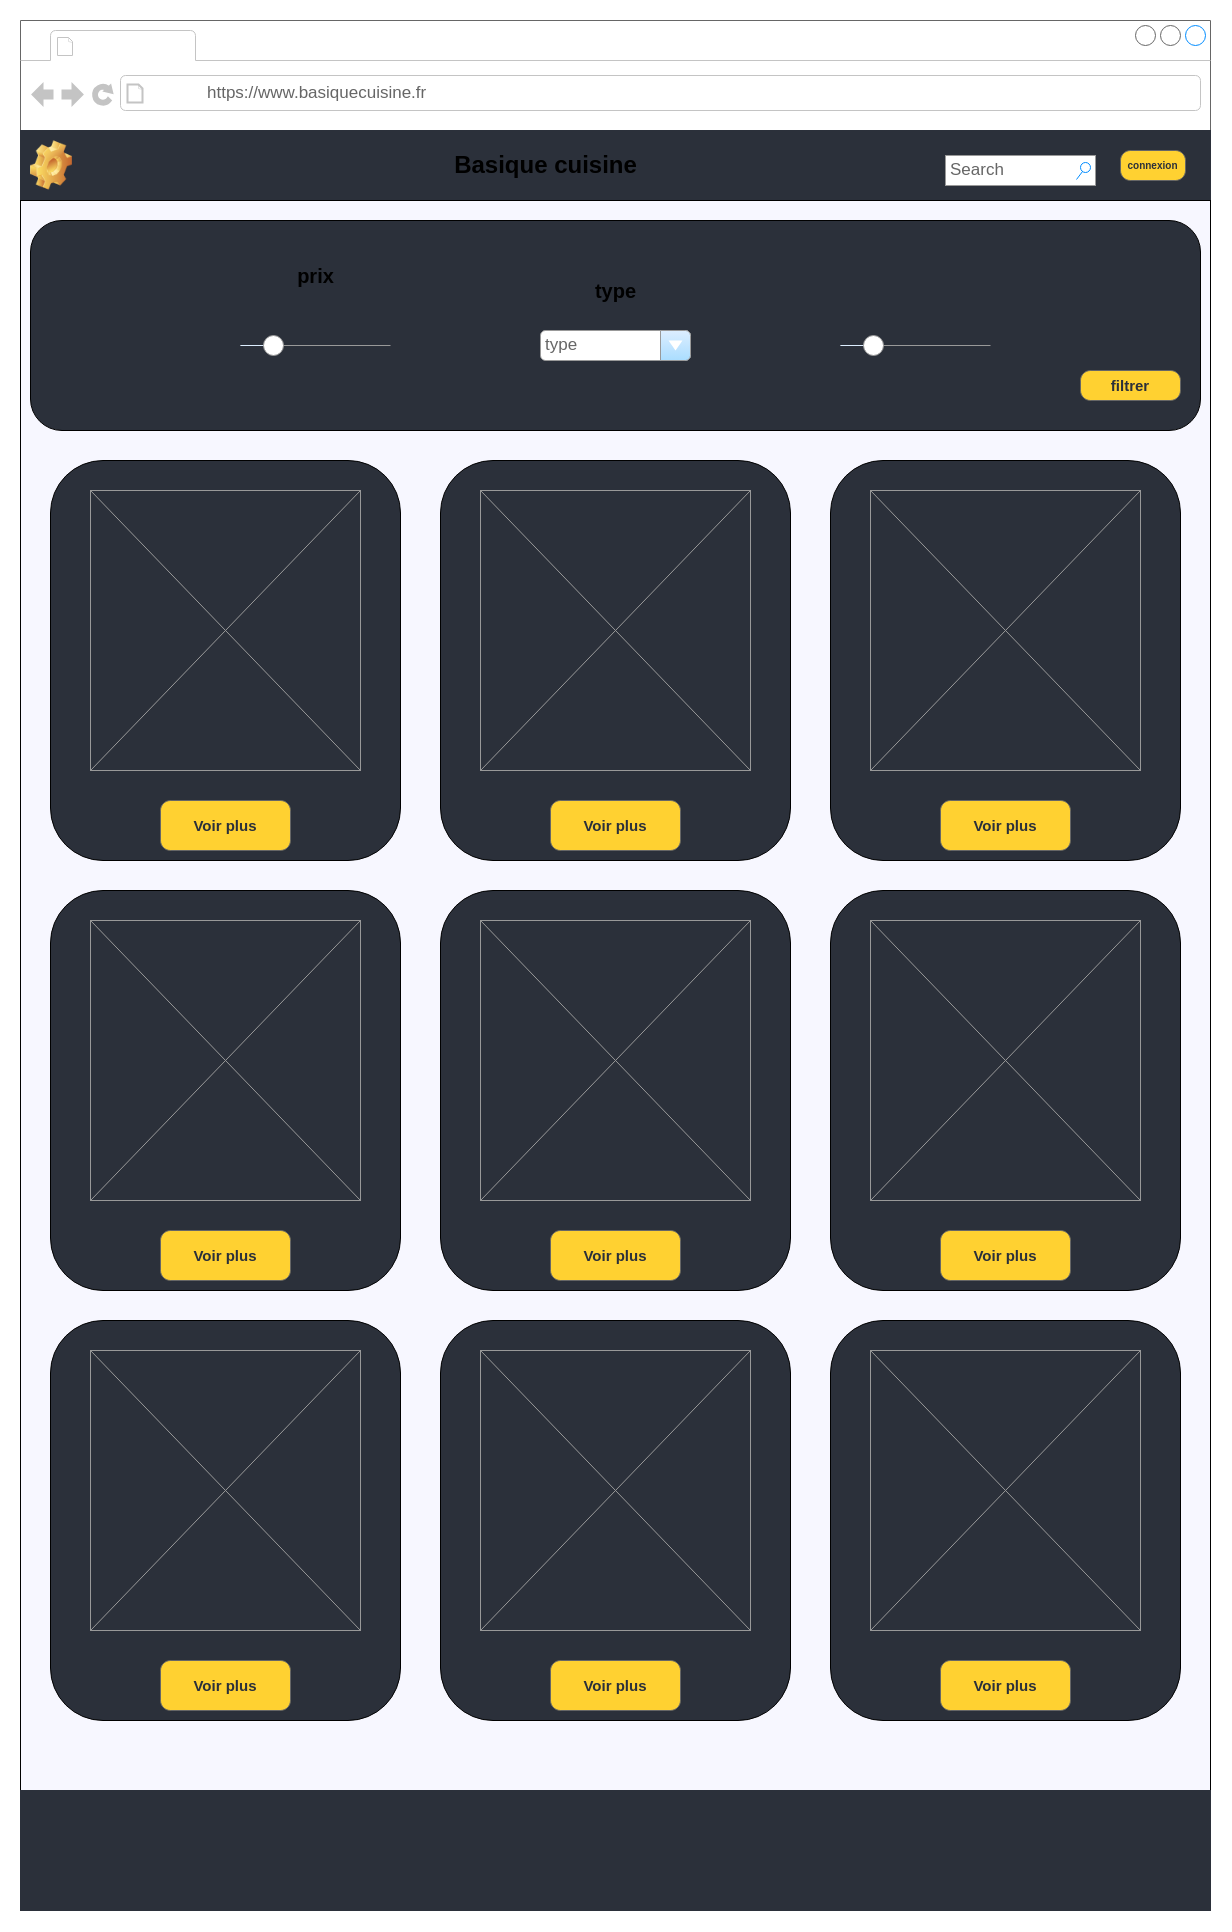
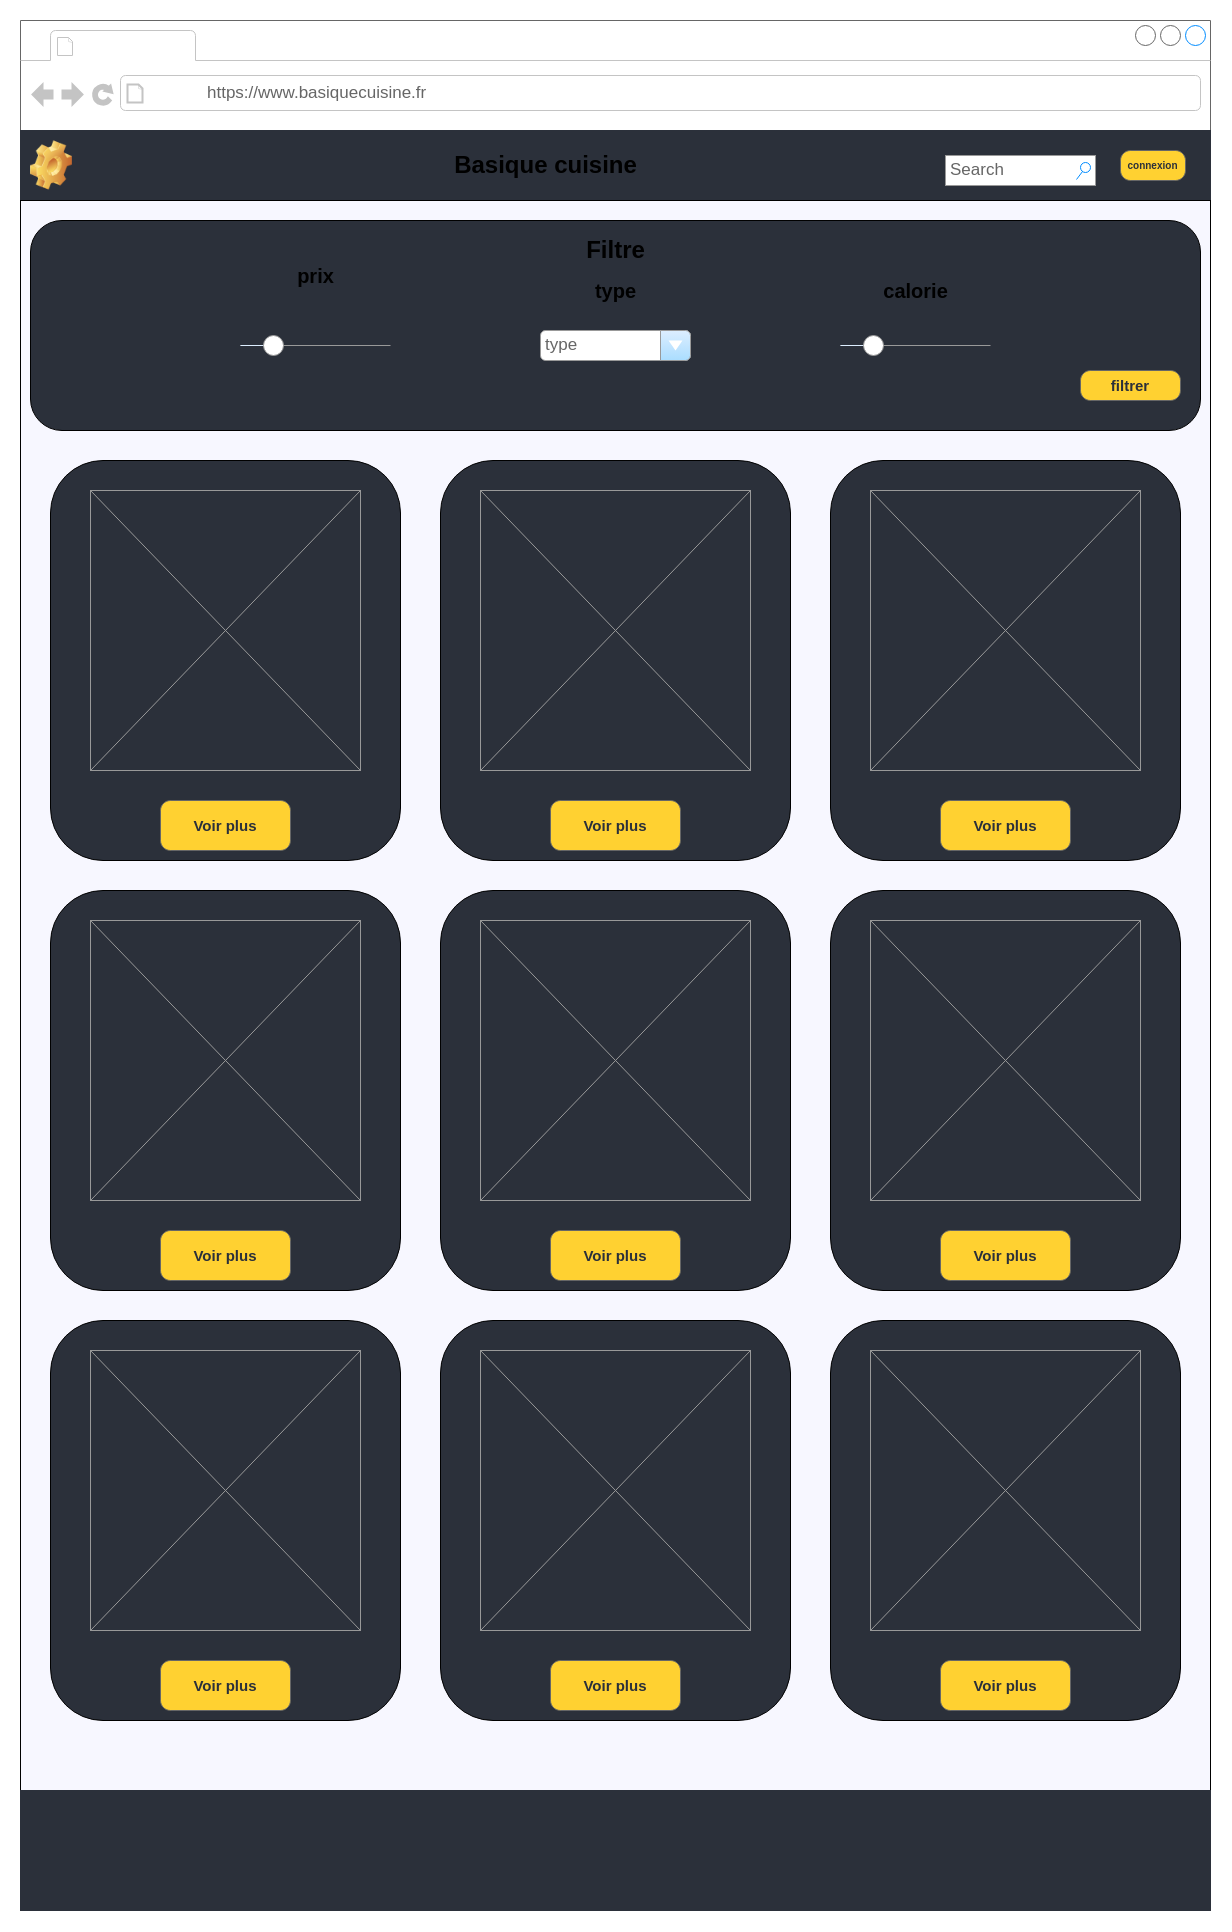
+ <mxCell id="40" value="Filtre" style="text;strokeColor=none;fillColor=none;html=1;fontSize=24;fontStyle=1;verticalAlign=middle;align=center;" vertex="1" parent="1"><mxGeometry x="565" y="230" width="100" height="40" as="geometry" /></mxCell>
+ <mxCell id="46" value="calorie" style="text;strokeColor=none;fillColor=none;html=1;fontSize=20;fontStyle=1;verticalAlign=middle;align=center;" vertex="1" parent="1"><mxGeometry x="865" y="270" width="100" height="40" as="geometry" /></mxCell>
